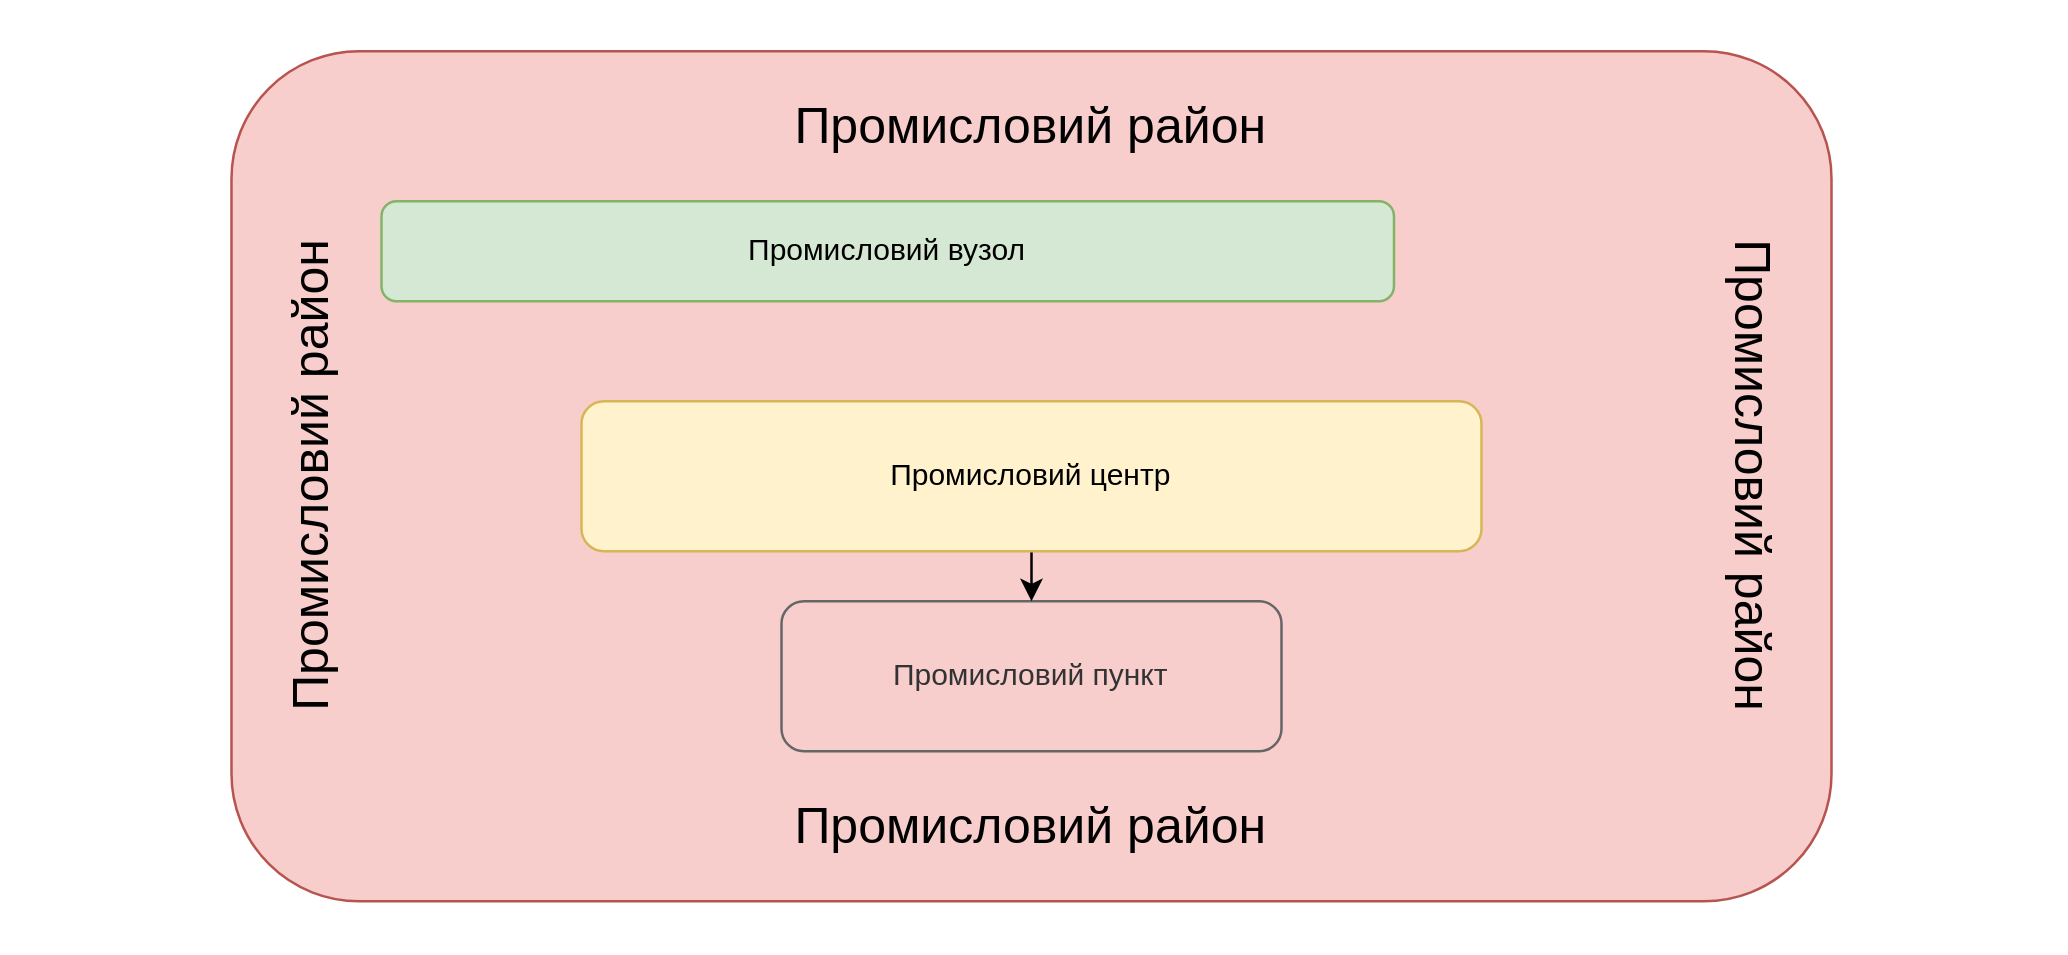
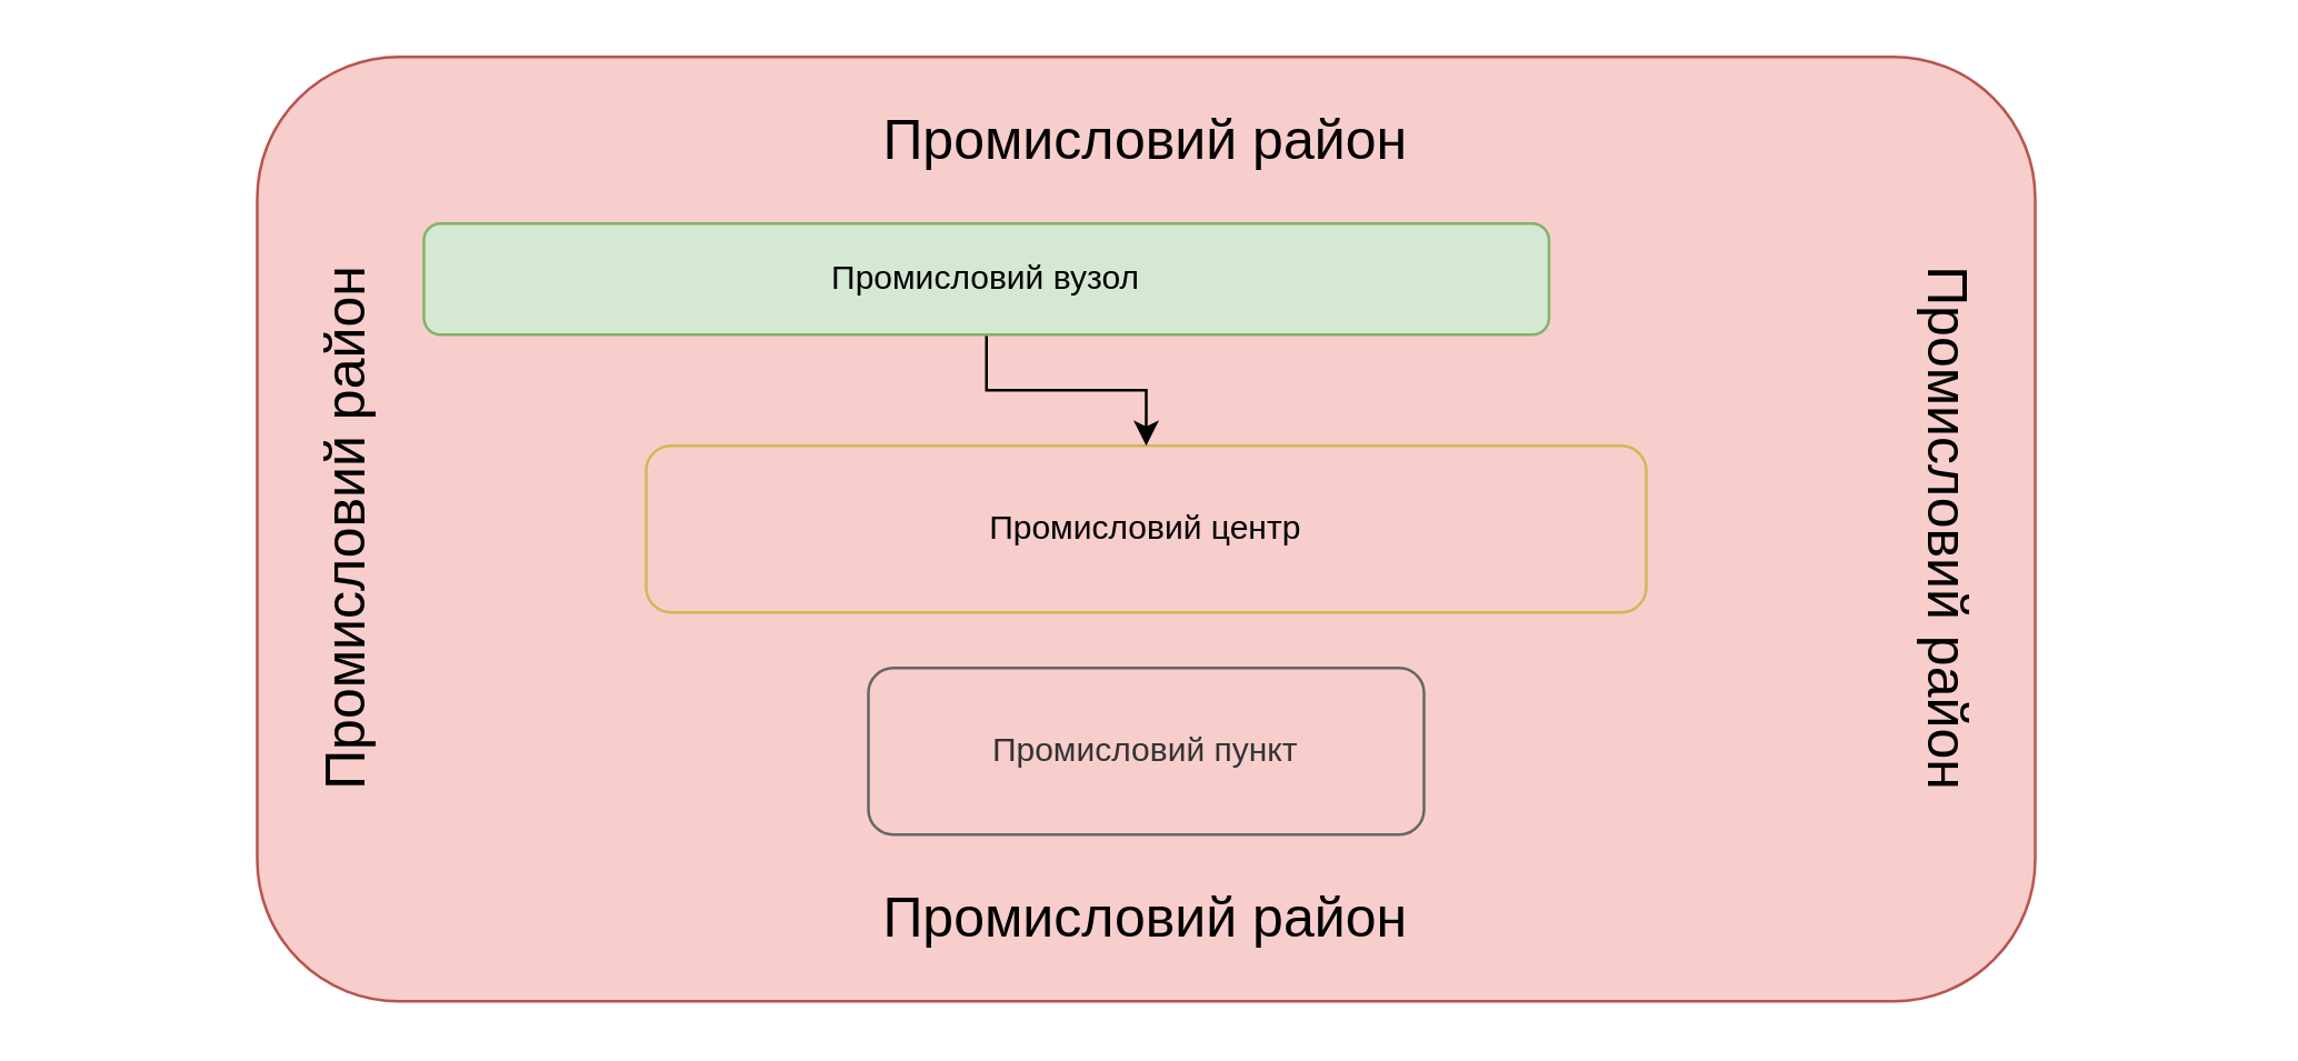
+ <mxCell id="6" style="edgeStyle=orthogonalEdgeStyle;rounded=0;orthogonalLoop=1;jettySize=auto;html=1;exitX=0.5;exitY=1;exitDx=0;exitDy=0;entryX=0.5;entryY=0;entryDx=0;entryDy=0;" edge="1" parent="1" source="7" target="5"><mxGeometry relative="1" as="geometry" /></mxCell>
- <mxCell id="5" value="Промисловий центр" style="rounded=1;whiteSpace=wrap;html=1;fillColor=#fff2cc;strokeColor=#d6b656;" vertex="1" parent="1"><mxGeometry x="232" y="160" width="360" height="60" as="geometry" /></mxCell>
+ <mxCell id="5" value="Промисловий центр" style="rounded=1;whiteSpace=wrap;html=1;fillColor=#f8cecc;strokeColor=#d6b656;" vertex="1" parent="1"><mxGeometry x="232" y="160" width="360" height="60" as="geometry" /></mxCell>
- <mxCell id="4" style="edgeStyle=orthogonalEdgeStyle;rounded=0;orthogonalLoop=1;jettySize=auto;html=1;exitX=0.5;exitY=1;exitDx=0;exitDy=0;entryX=0.5;entryY=0;entryDx=0;entryDy=0;" edge="1" parent="1" source="5" target="3"><mxGeometry relative="1" as="geometry" /></mxCell>
